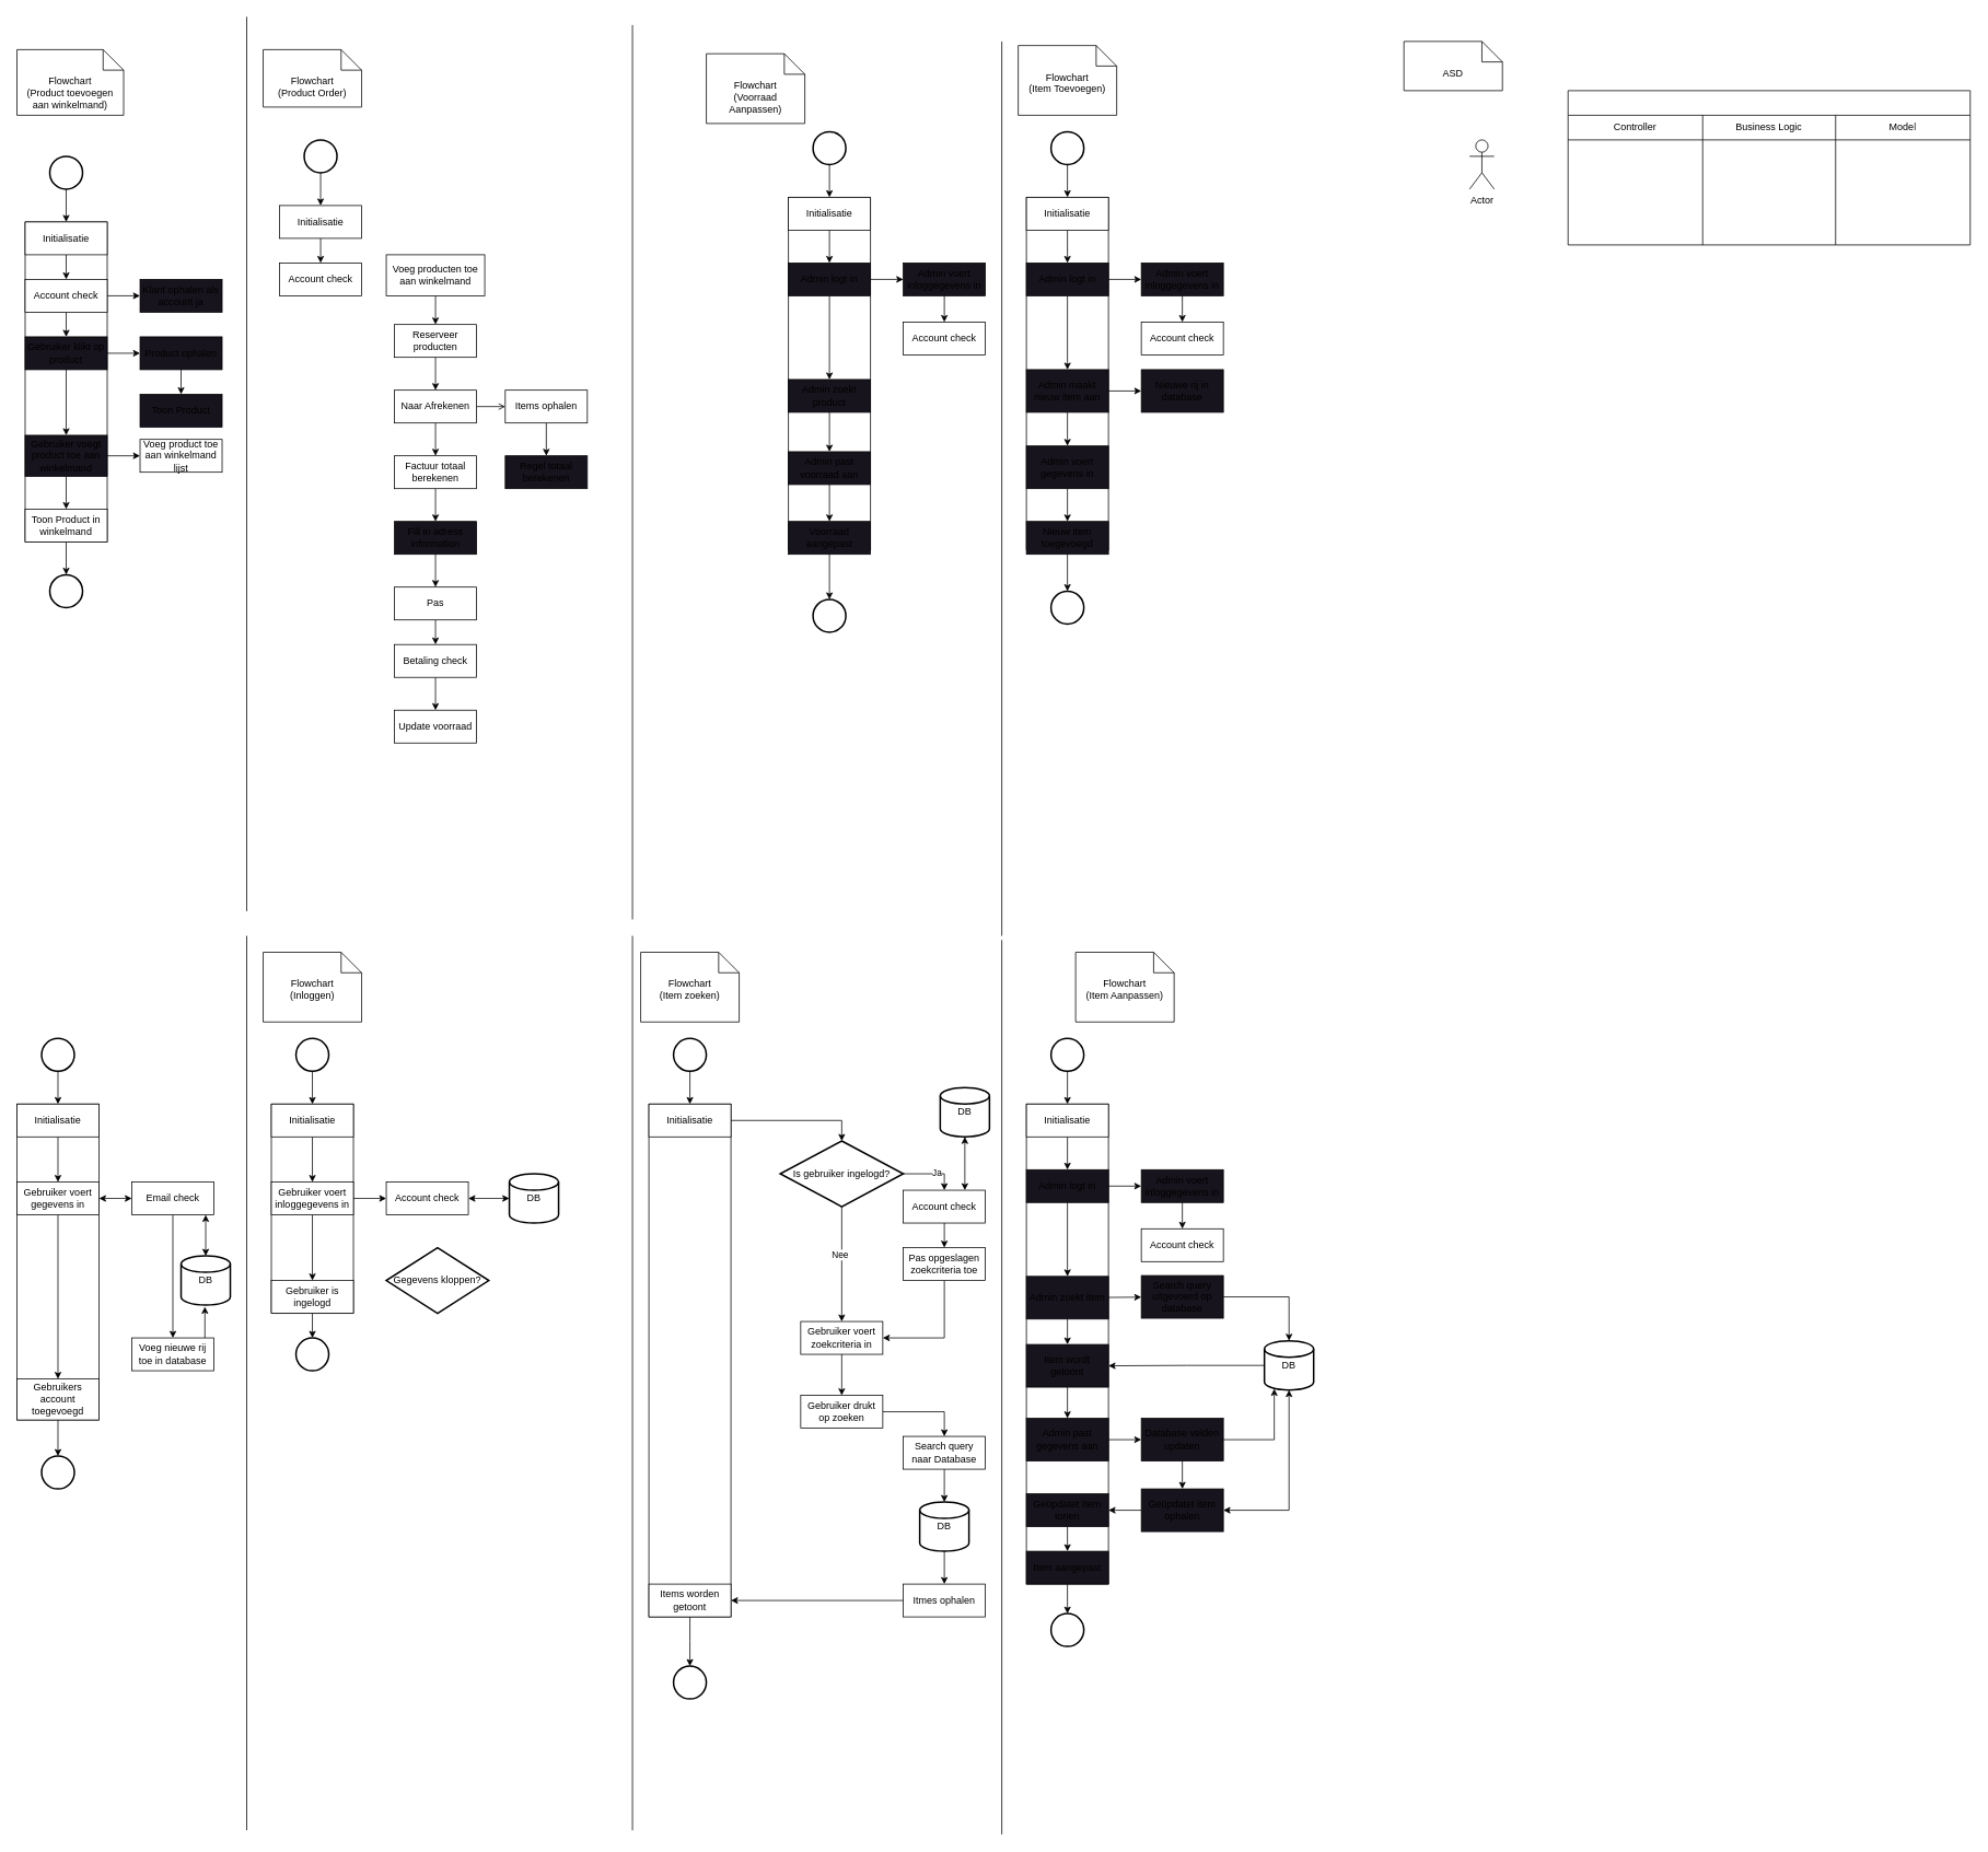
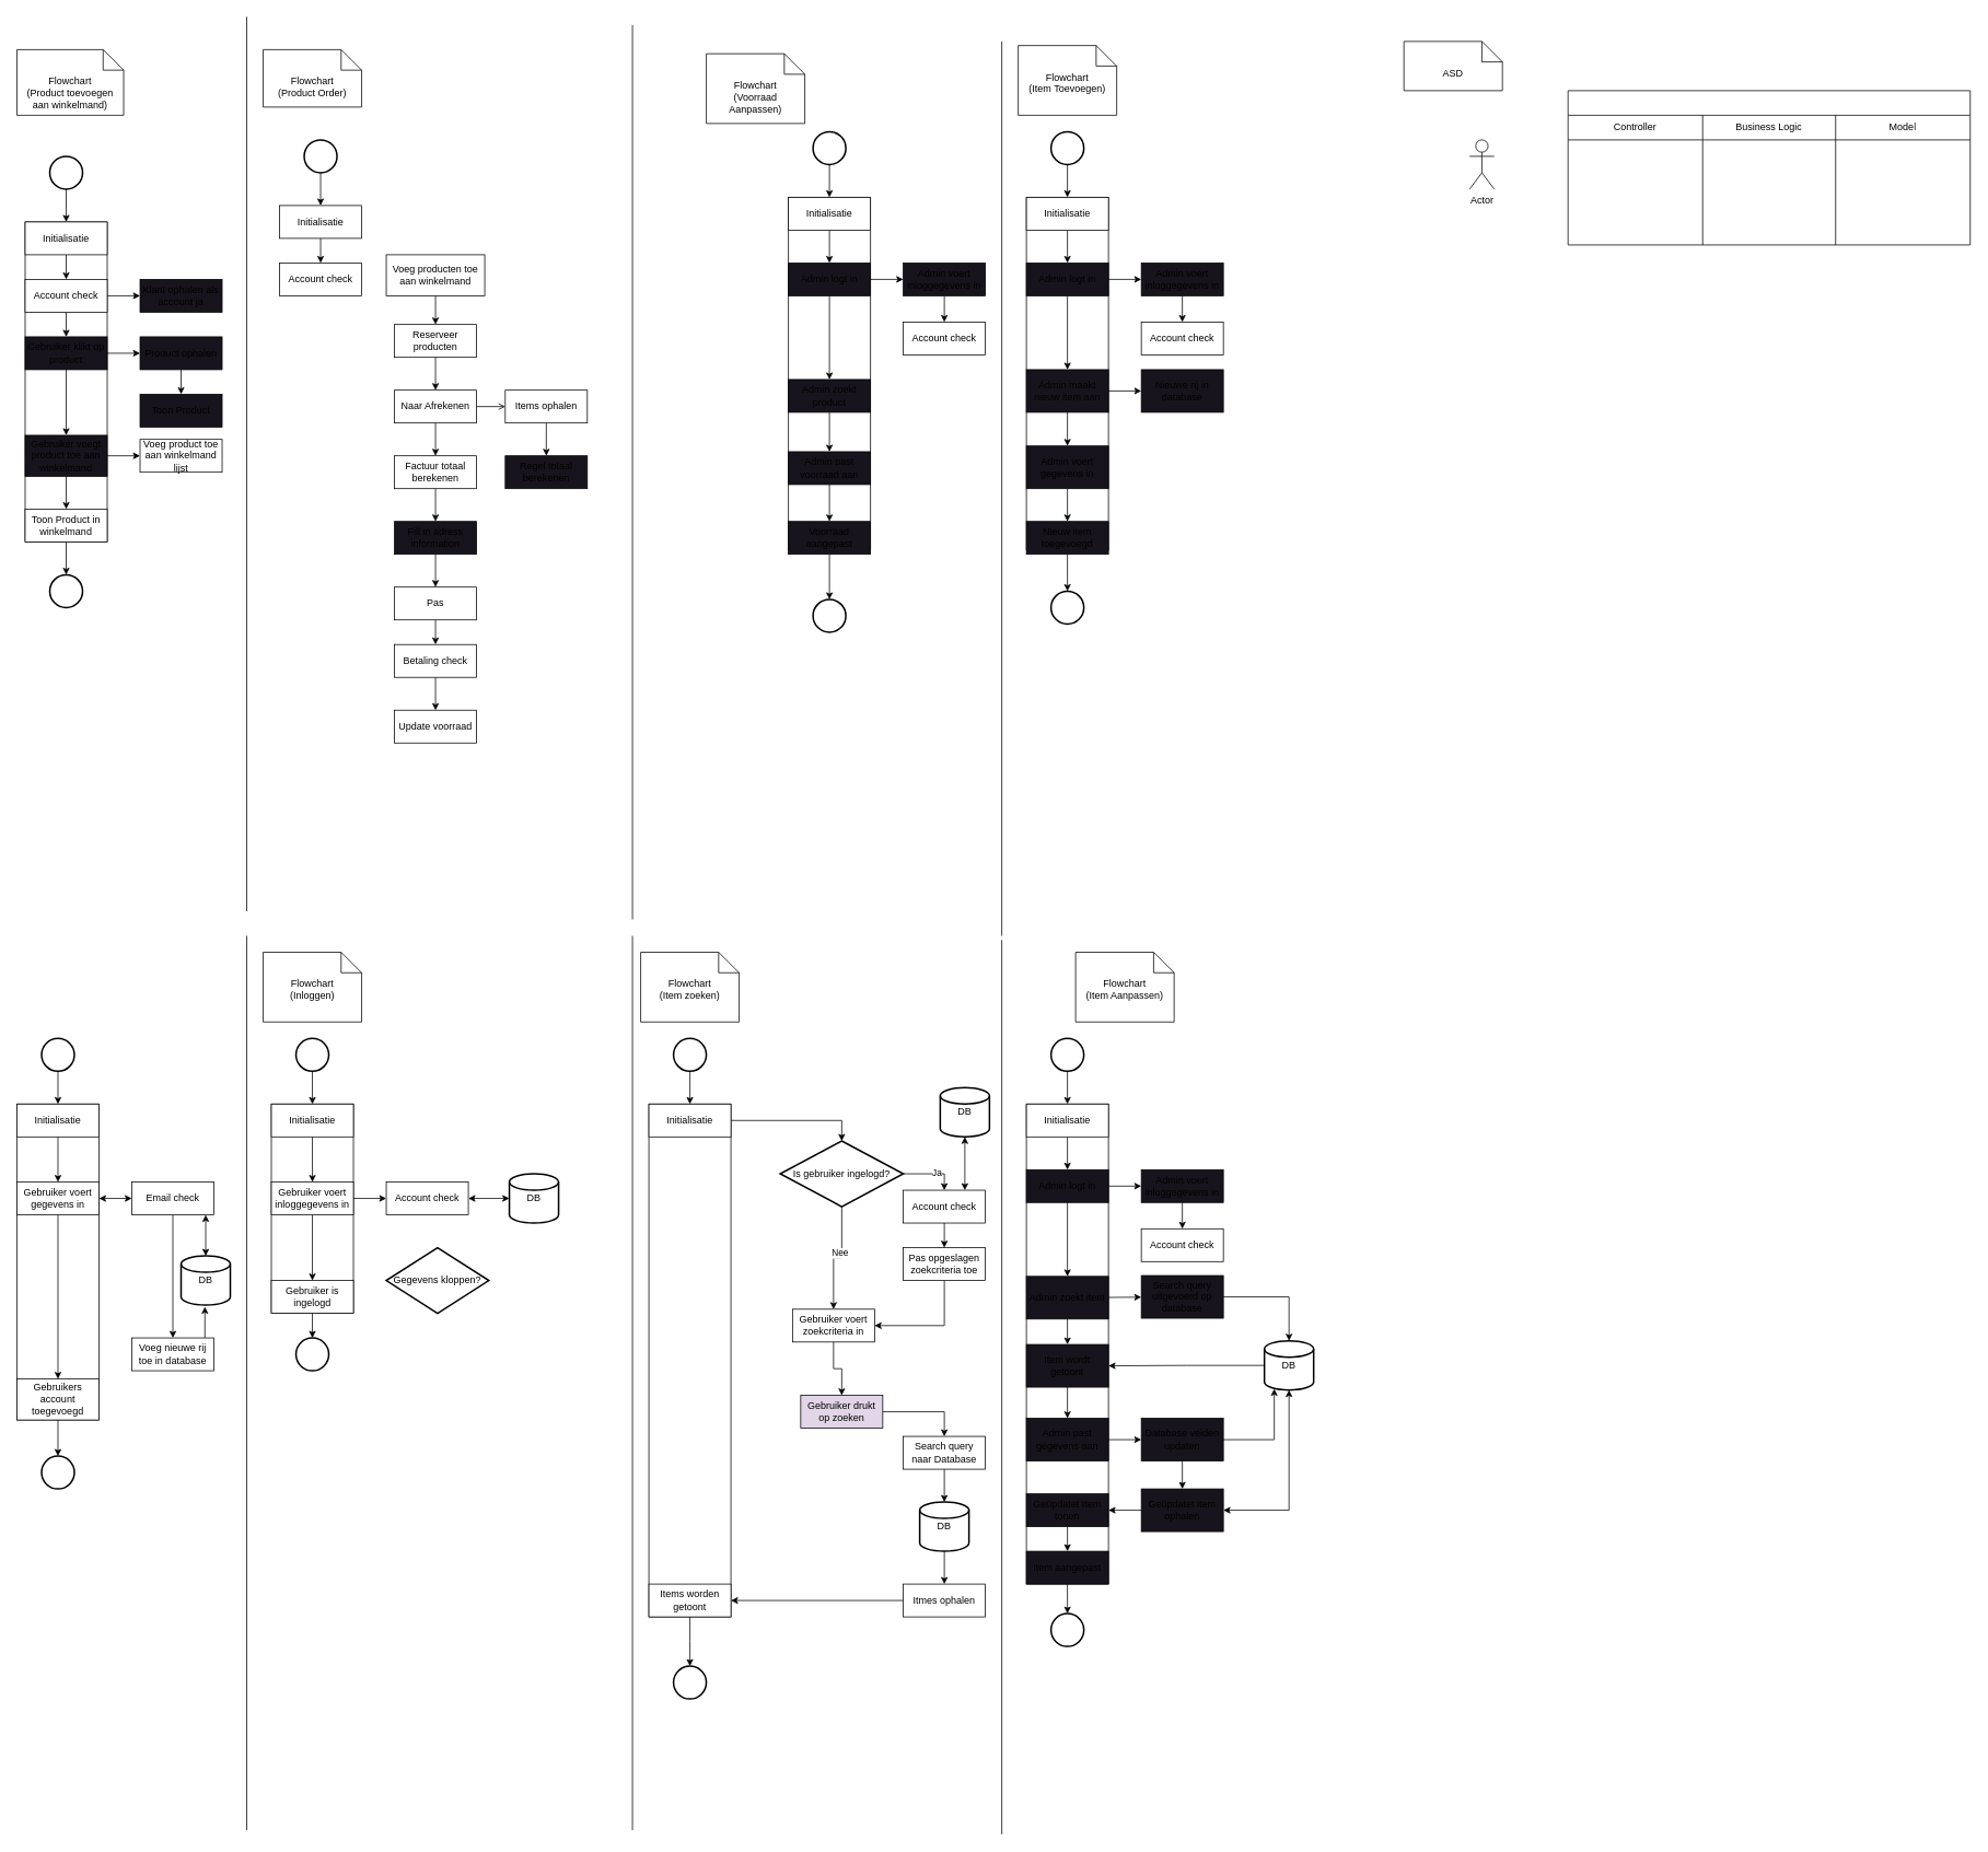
- <mxCell id="171" value="Gebruiker voert zoekcriteria in" style="whiteSpace=wrap;html=1;align=center;" parent="1" vertex="1"><mxGeometry x="975" y="1610" width="100" height="40" as="geometry" /></mxCell>
+ <mxCell id="171" value="Gebruiker voert zoekcriteria in" style="whiteSpace=wrap;html=1;align=center;" parent="1" vertex="1"><mxGeometry x="965" y="1595" width="100" height="40" as="geometry" /></mxCell>
- <mxCell id="173" value="Gebruiker drukt op zoeken" style="whiteSpace=wrap;html=1;align=center;" parent="1" vertex="1"><mxGeometry x="975" y="1700" width="100" height="40" as="geometry" /></mxCell>
+ <mxCell id="173" value="Gebruiker drukt op zoeken" style="whiteSpace=wrap;html=1;align=center;fillColor=#e1d5e7;" parent="1" vertex="1"><mxGeometry x="975" y="1700" width="100" height="40" as="geometry" /></mxCell>
